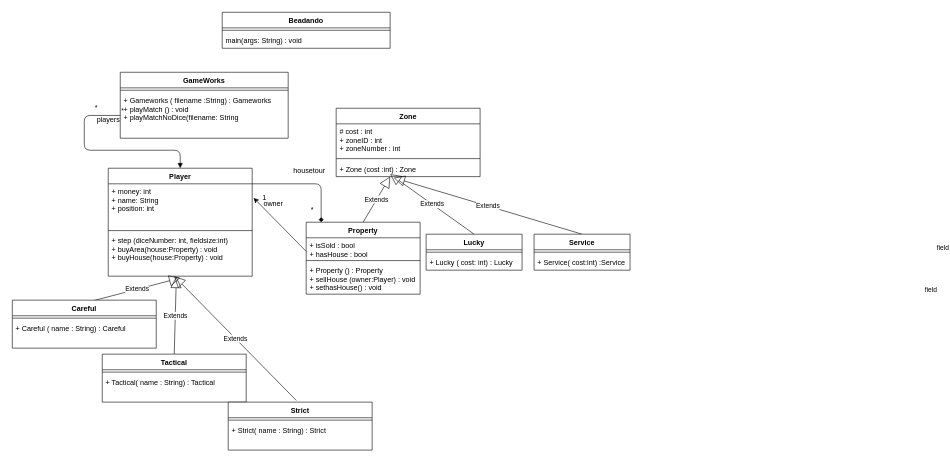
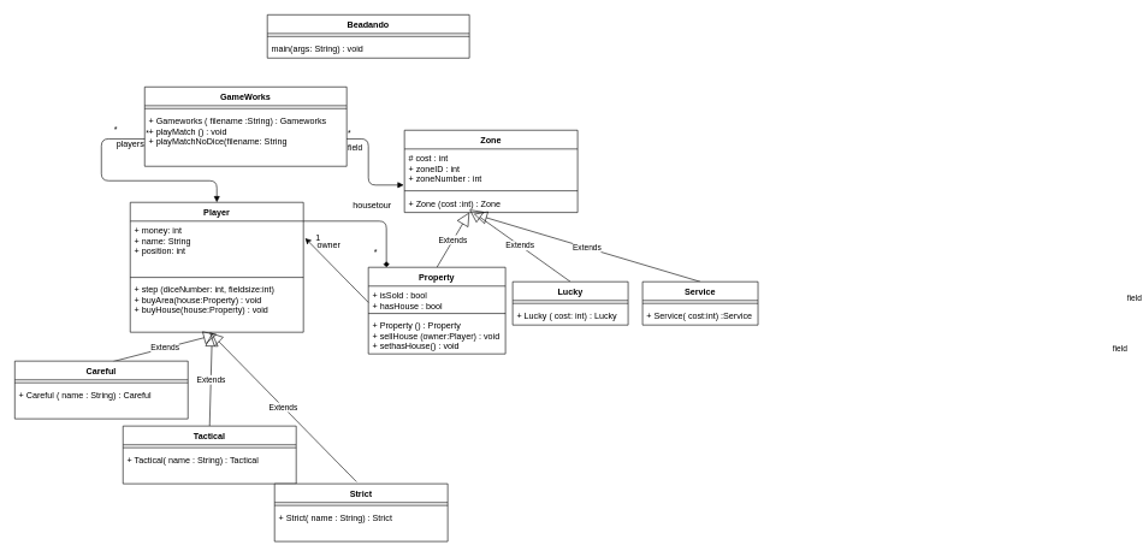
+ <mxCell id="15" value="field" style="endArrow=block;endFill=1;html=1;edgeStyle=orthogonalEdgeStyle;align=left;verticalAlign=top;exitX=1;exitY=0.5;exitDx=0;exitDy=0;entryX=-0.004;entryY=0.926;entryDx=0;entryDy=0;entryPerimeter=0;" parent="1" source="14" target="24" edge="1"><mxGeometry x="-1" relative="1" as="geometry"><mxPoint x="324" y="250" as="sourcePoint" /><mxPoint x="484" y="250" as="targetPoint" /><Array as="points"><mxPoint x="510" y="192" /><mxPoint x="510" y="256" /></Array></mxGeometry></mxCell>
+ <mxCell id="16" value="*" style="edgeLabel;resizable=0;html=1;align=left;verticalAlign=bottom;" parent="15" connectable="0" vertex="1"><mxGeometry x="-1" relative="1" as="geometry" /></mxCell>
